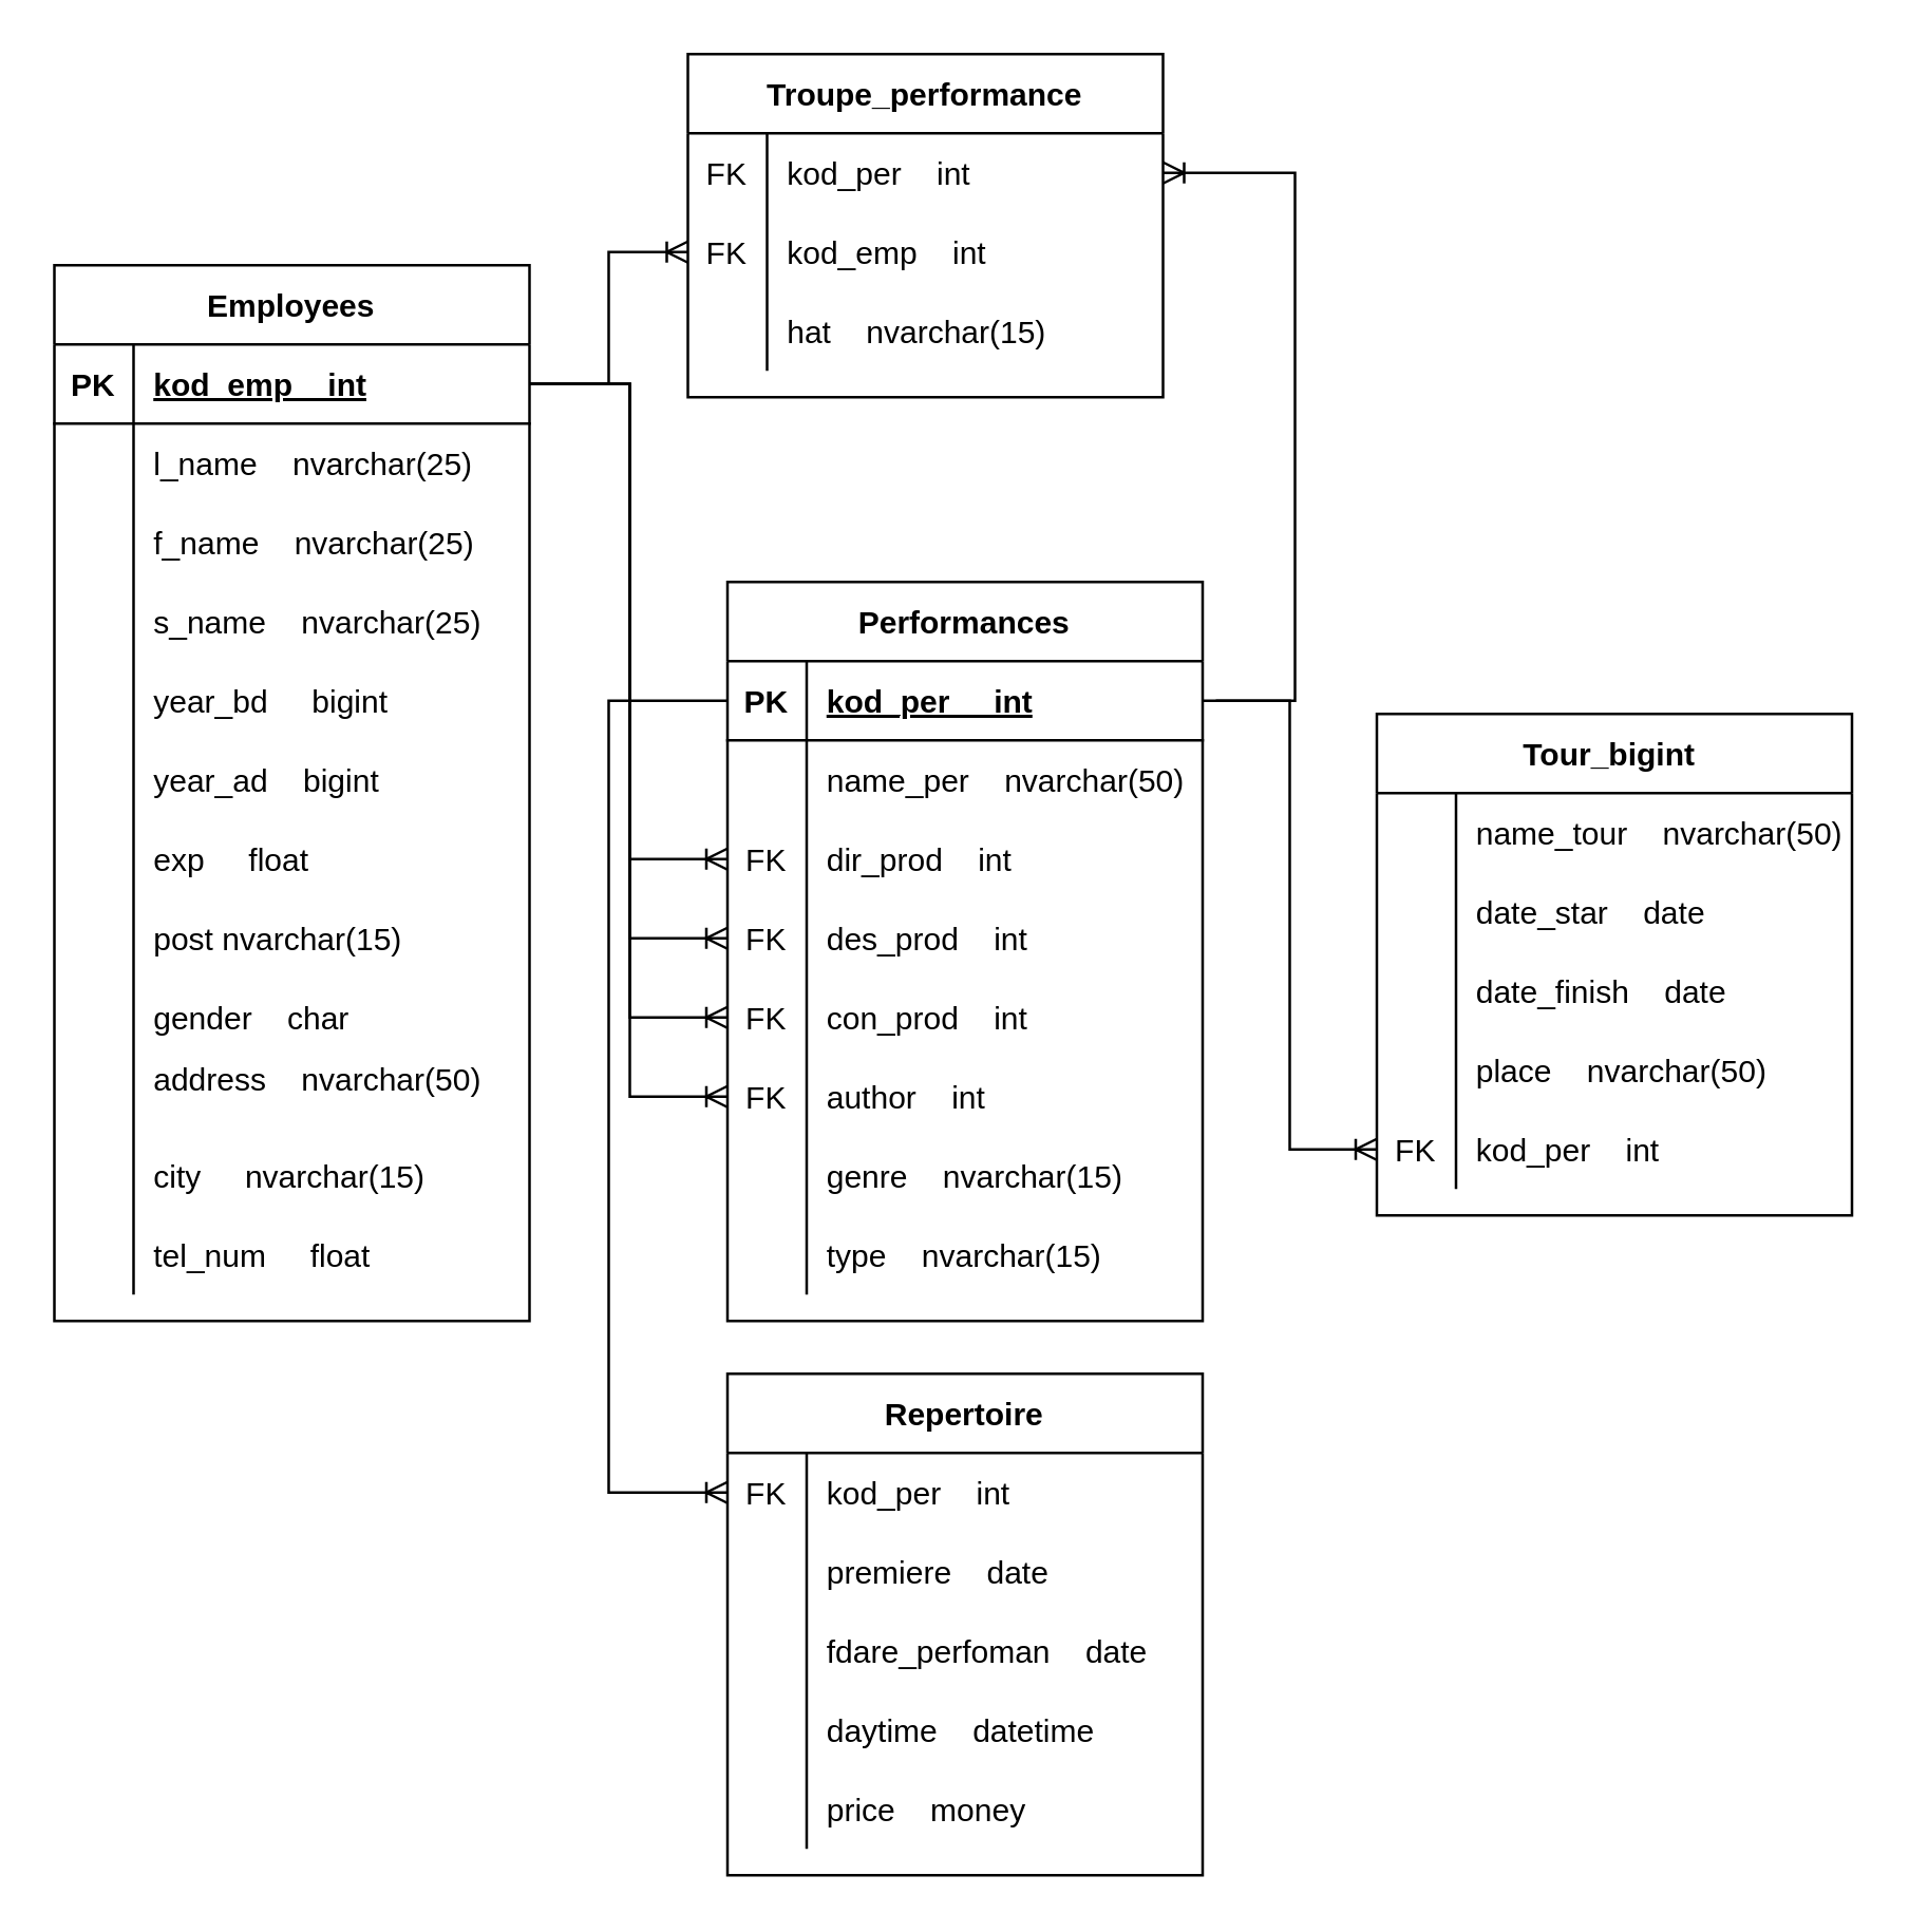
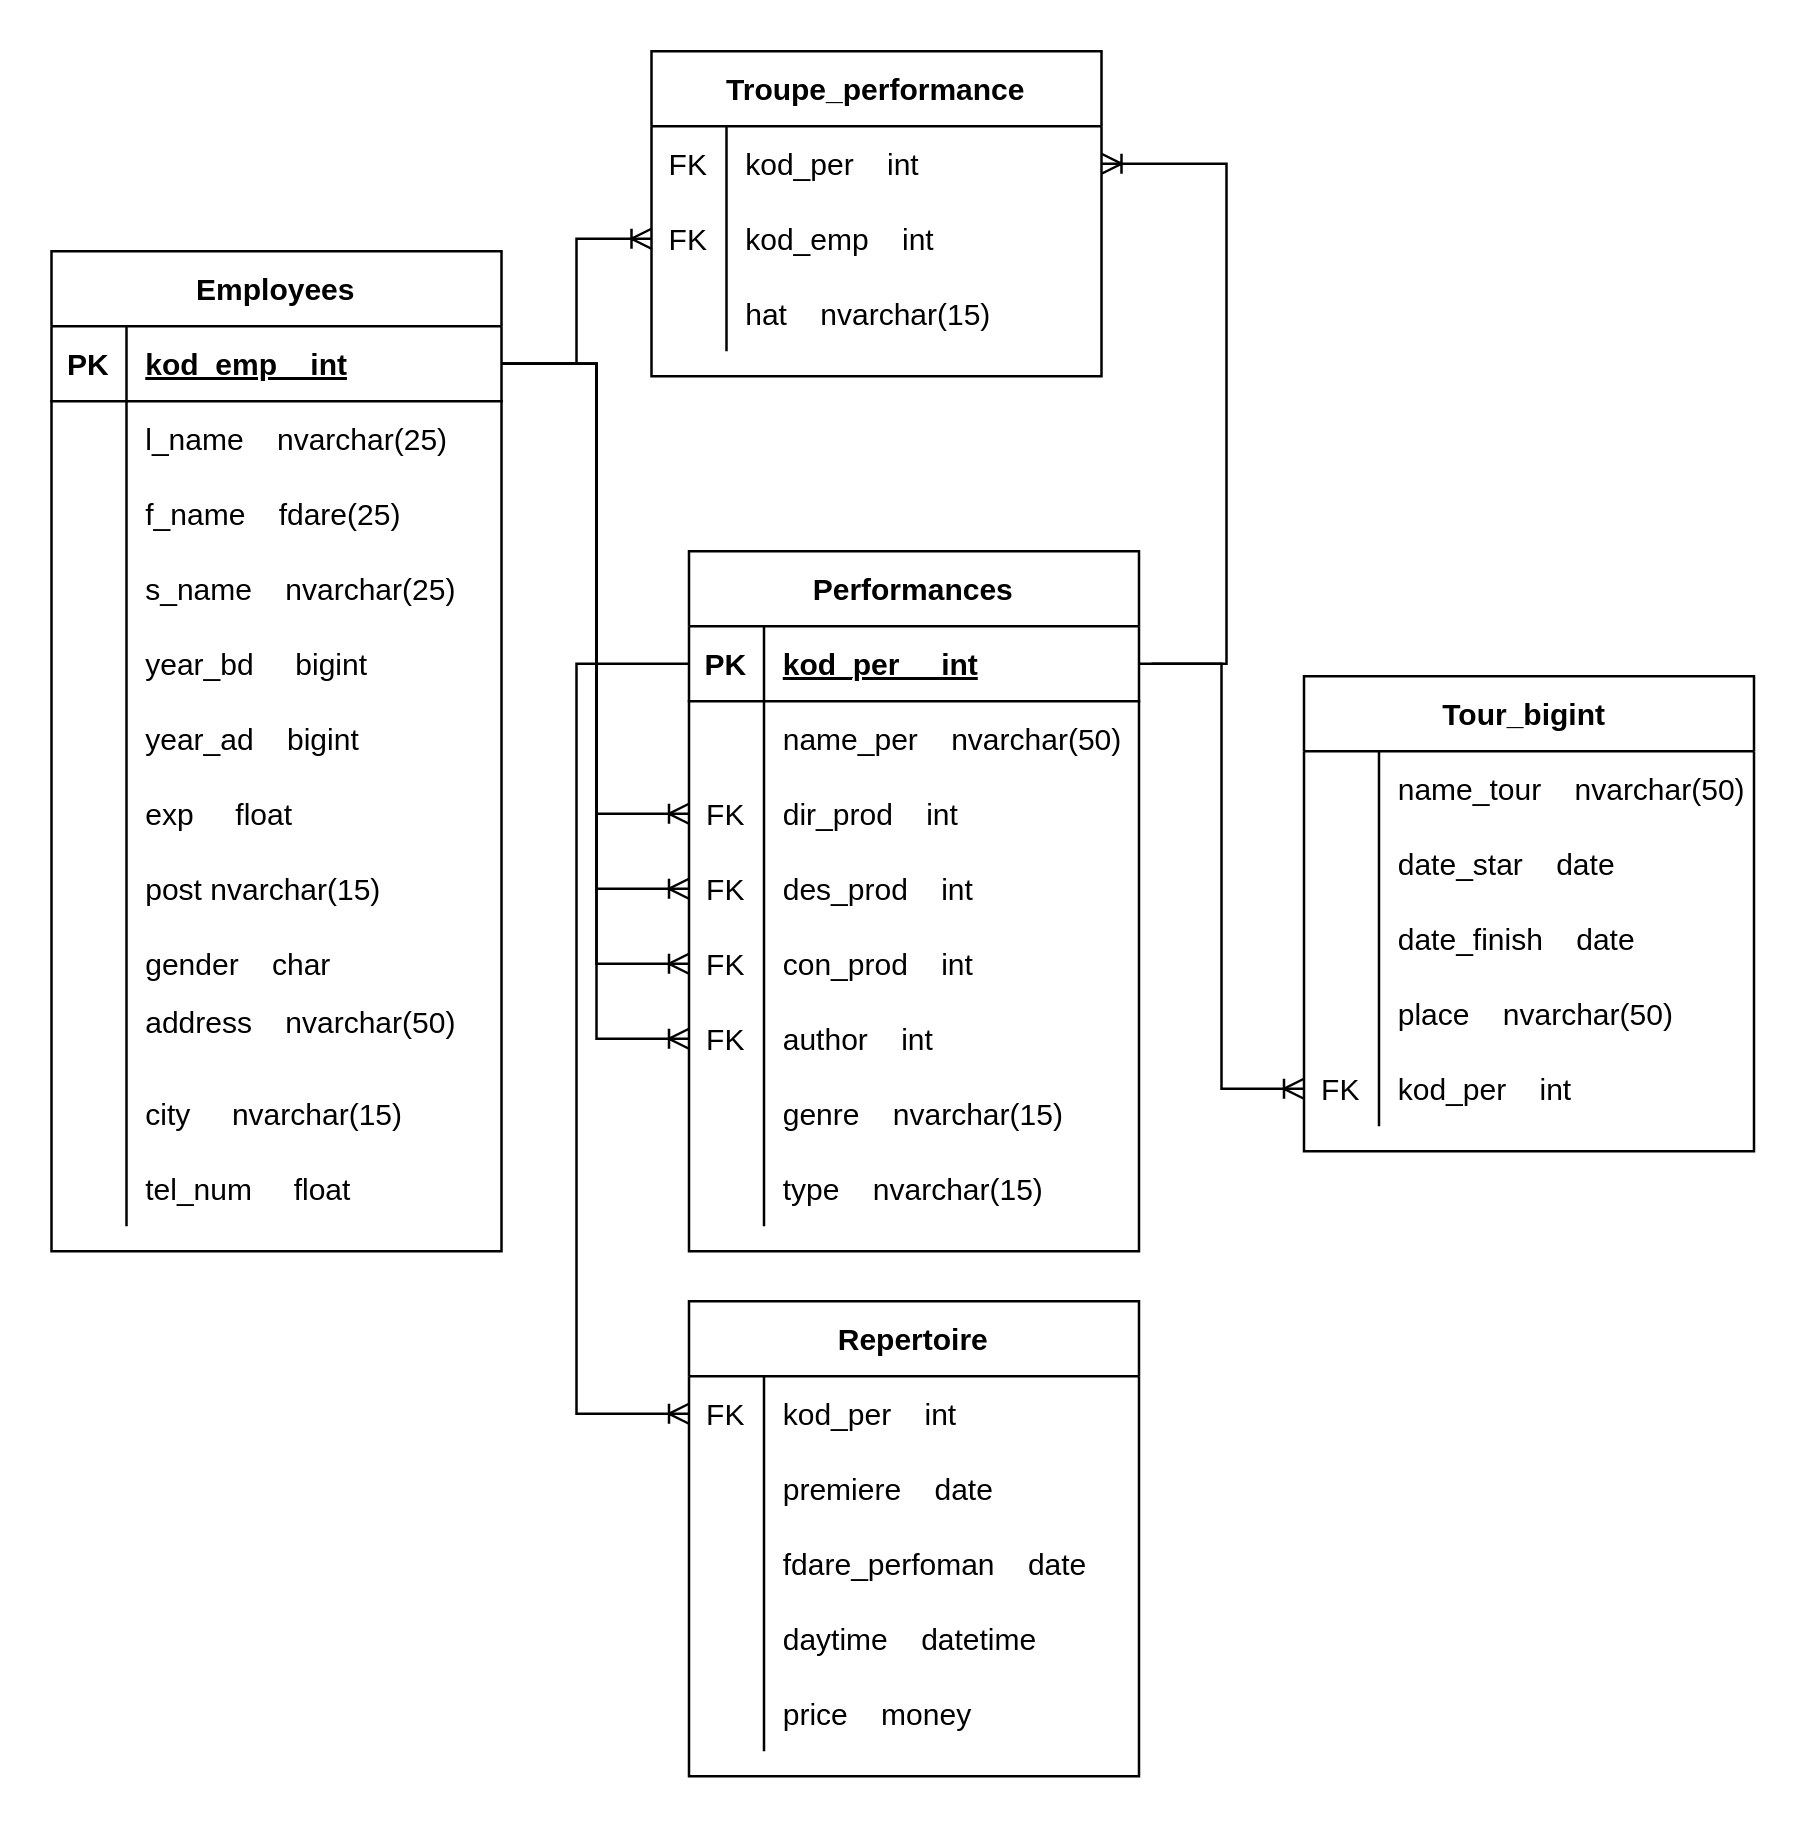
- <mxCell id="36" value="f_name    nvarchar(25)" style="shape=partialRectangle;connectable=0;fillColor=none;top=0;left=0;bottom=0;right=0;align=left;spacingLeft=6;overflow=hidden;" parent="34" vertex="1"><mxGeometry x="30" width="150" height="30" as="geometry"><mxRectangle width="150" height="30" as="alternateBounds" /></mxGeometry></mxCell>
+ <mxCell id="36" value="f_name    fdare(25)" style="shape=partialRectangle;connectable=0;fillColor=none;top=0;left=0;bottom=0;right=0;align=left;spacingLeft=6;overflow=hidden;" parent="34" vertex="1"><mxGeometry x="30" width="150" height="30" as="geometry"><mxRectangle width="150" height="30" as="alternateBounds" /></mxGeometry></mxCell>
